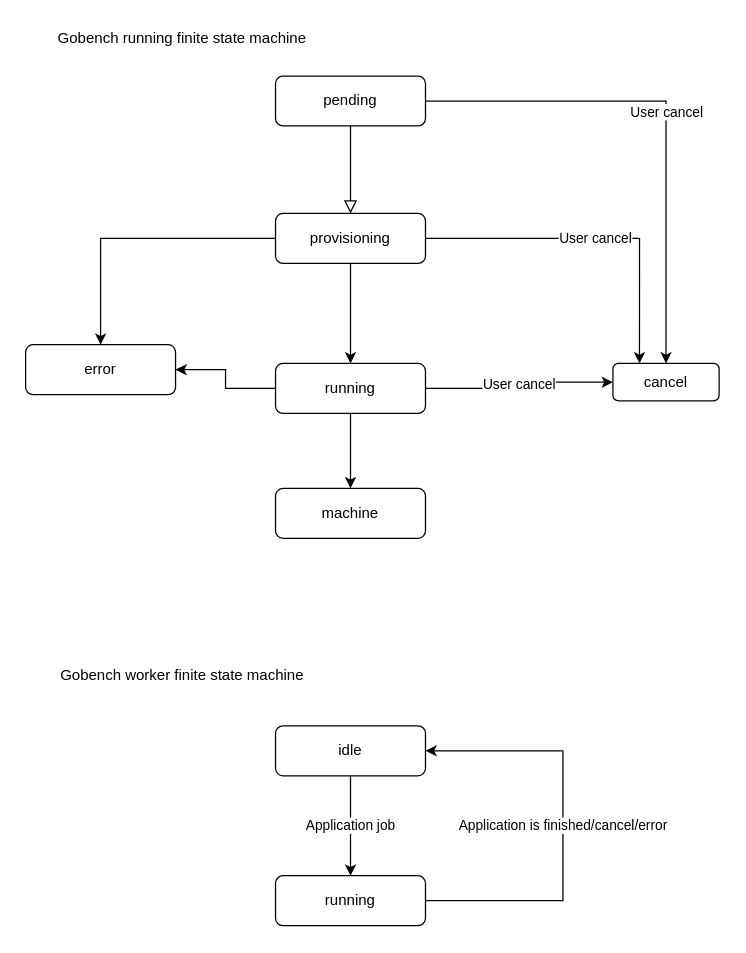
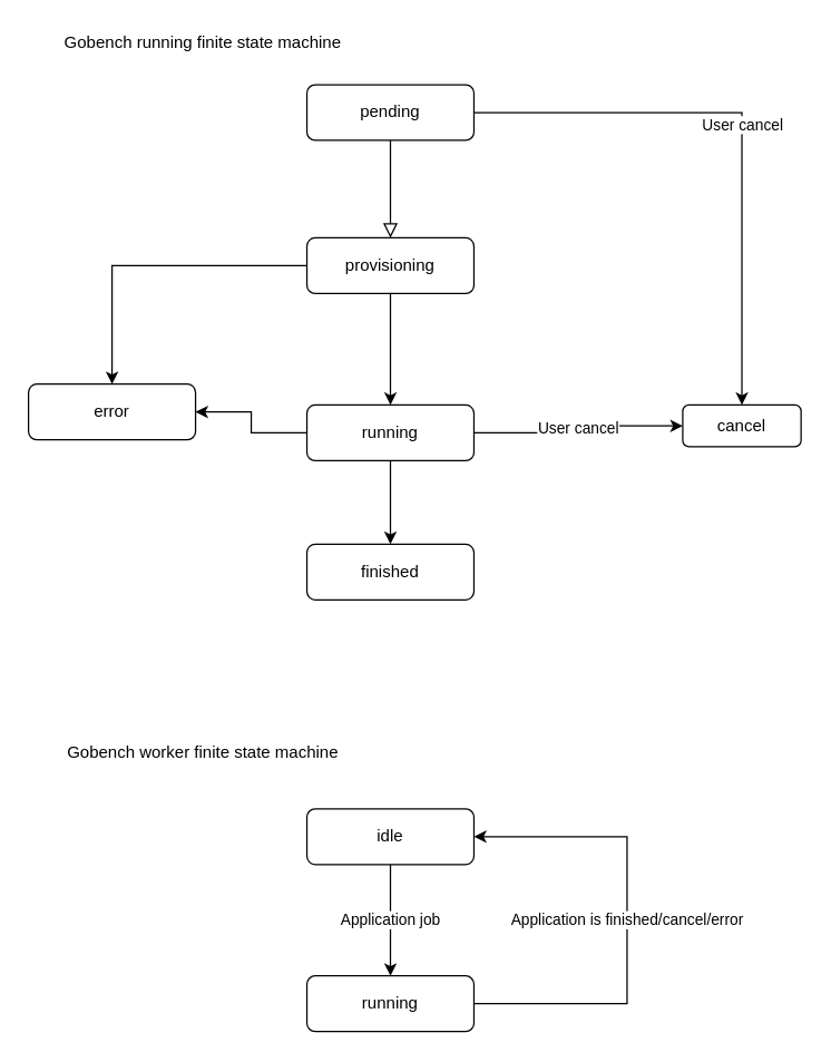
- <mxCell id="6" value="User cancel" style="edgeStyle=orthogonalEdgeStyle;rounded=0;orthogonalLoop=1;jettySize=auto;html=1;entryX=0.25;entryY=0;entryDx=0;entryDy=0;" parent="1" source="8" target="14" edge="1"><mxGeometry relative="1" as="geometry" /></mxCell>
- <mxCell id="15" value="machine" style="rounded=1;whiteSpace=wrap;html=1;fontSize=12;glass=0;strokeWidth=1;shadow=0;" parent="1" vertex="1"><mxGeometry x="220" y="390" width="120" height="40" as="geometry" /></mxCell>
+ <mxCell id="15" value="finished" style="rounded=1;whiteSpace=wrap;html=1;fontSize=12;glass=0;strokeWidth=1;shadow=0;" parent="1" vertex="1"><mxGeometry x="220" y="390" width="120" height="40" as="geometry" /></mxCell>
